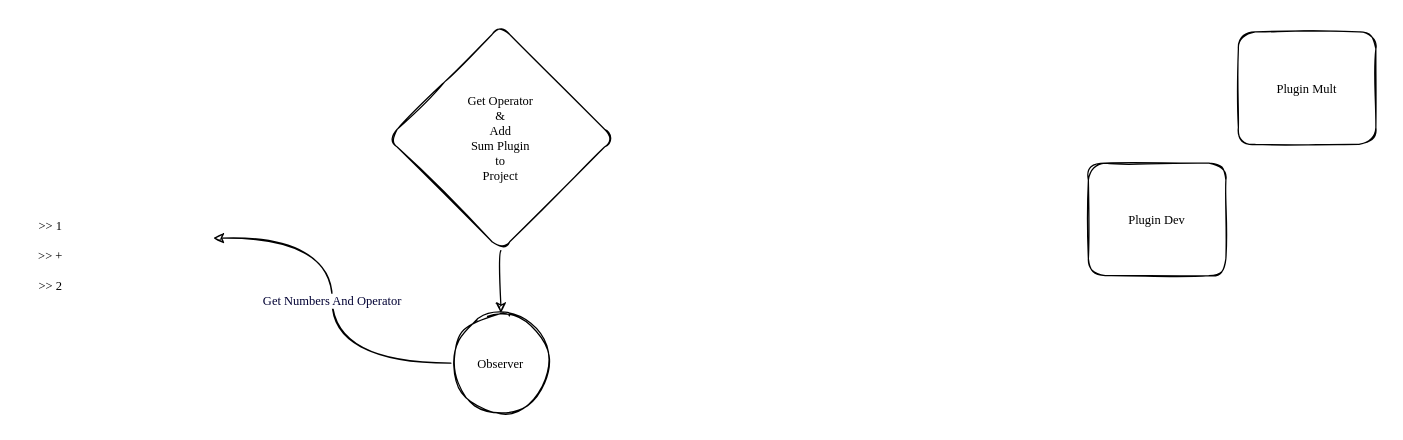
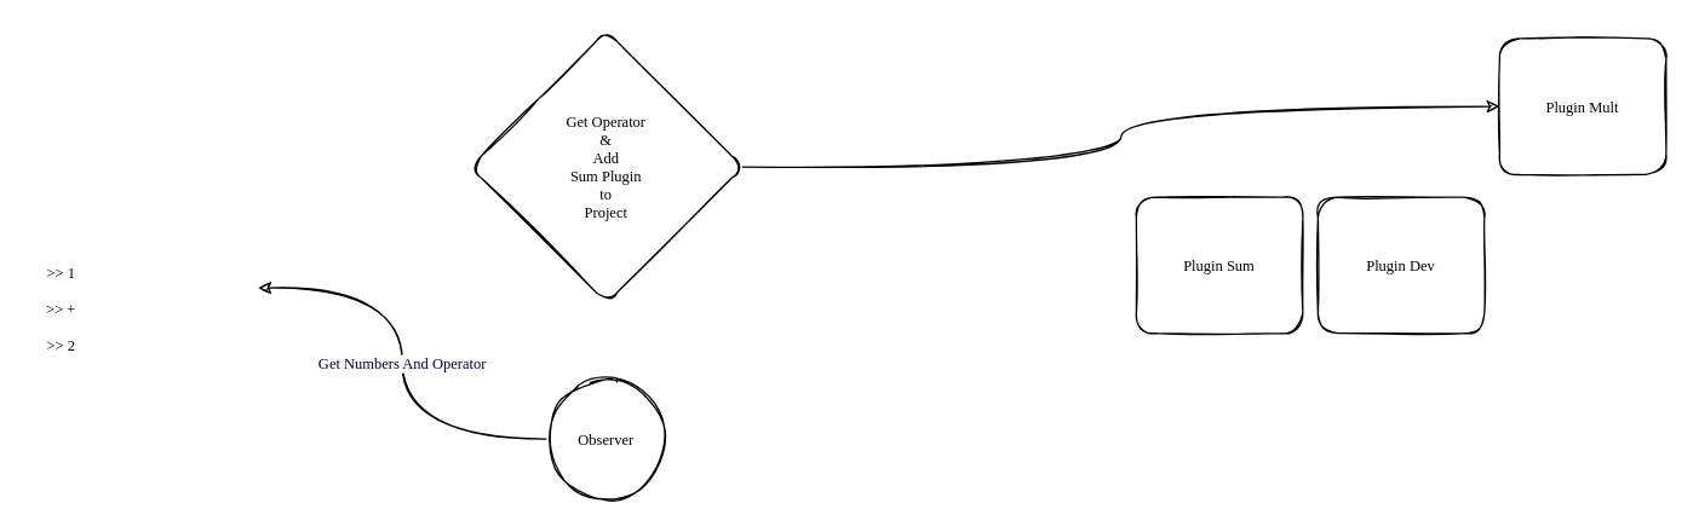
+ <mxCell id="5" value="&lt;div&gt;Plugin Sum&lt;/div&gt;" style="whiteSpace=wrap;html=1;fontFamily=Lucida Console;fontSize=10;sketch=1;rounded=1;" vertex="1" parent="1"><mxGeometry x="750" y="130" width="110" height="90" as="geometry" /></mxCell>
- <mxCell id="10" style="edgeStyle=orthogonalEdgeStyle;orthogonalLoop=1;jettySize=auto;html=1;fontFamily=Lucida Console;fontSize=10;sketch=1;curved=1;" edge="1" parent="1" source="11" target="9"><mxGeometry relative="1" as="geometry" /></mxCell>
+ <mxCell id="10" style="edgeStyle=orthogonalEdgeStyle;orthogonalLoop=1;jettySize=auto;html=1;fontFamily=Lucida Console;fontSize=10;sketch=1;curved=1;" edge="1" parent="1" source="11" target="7"><mxGeometry relative="1" as="geometry" /></mxCell>
